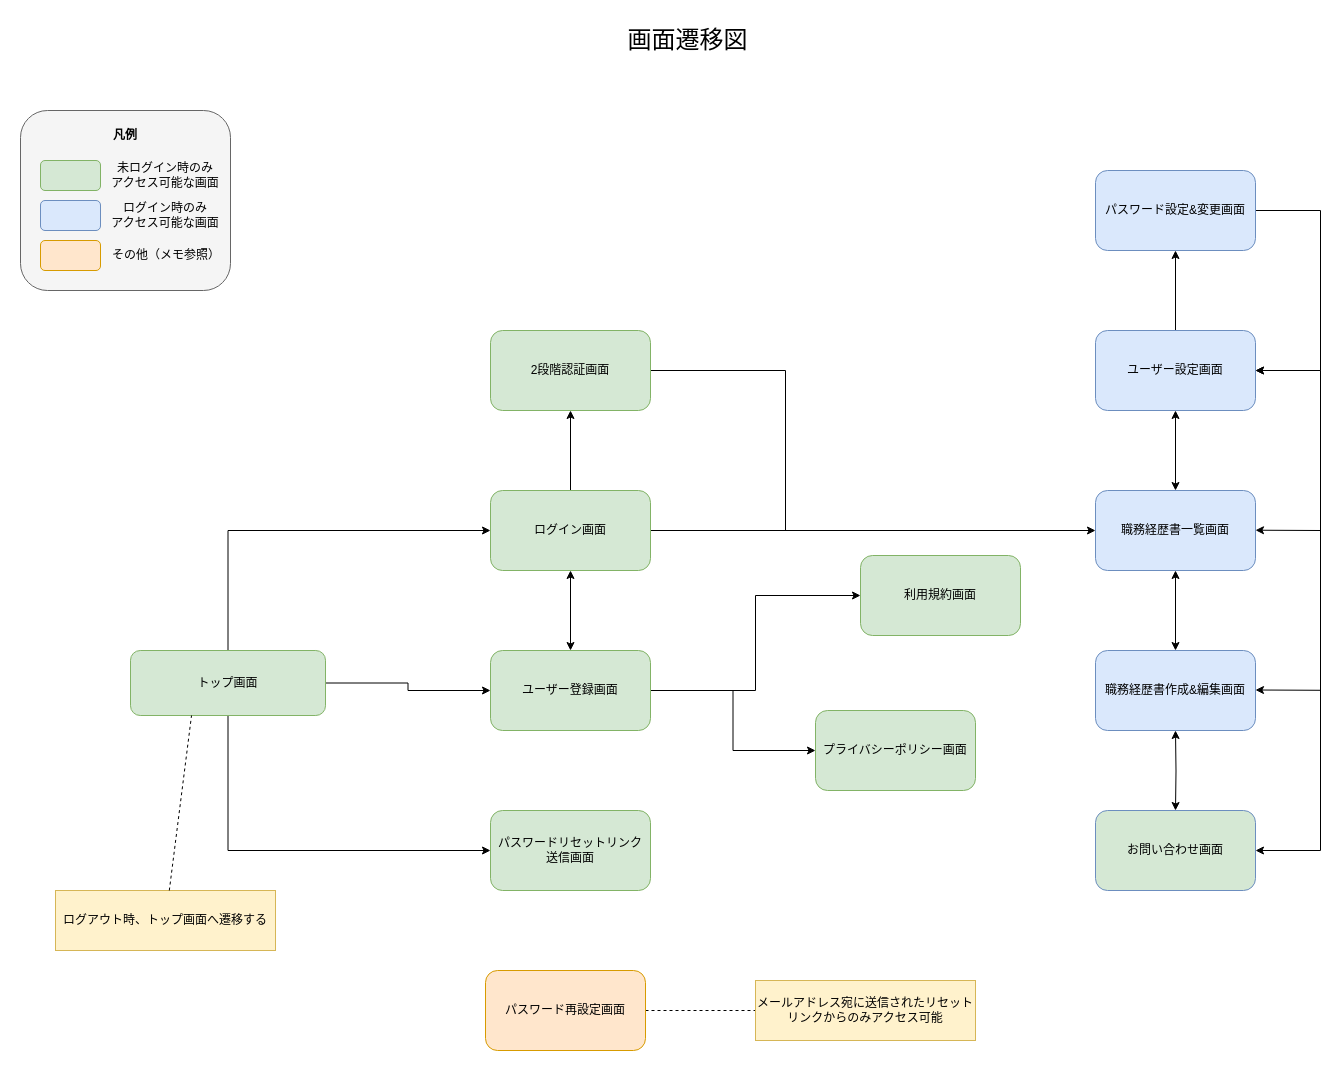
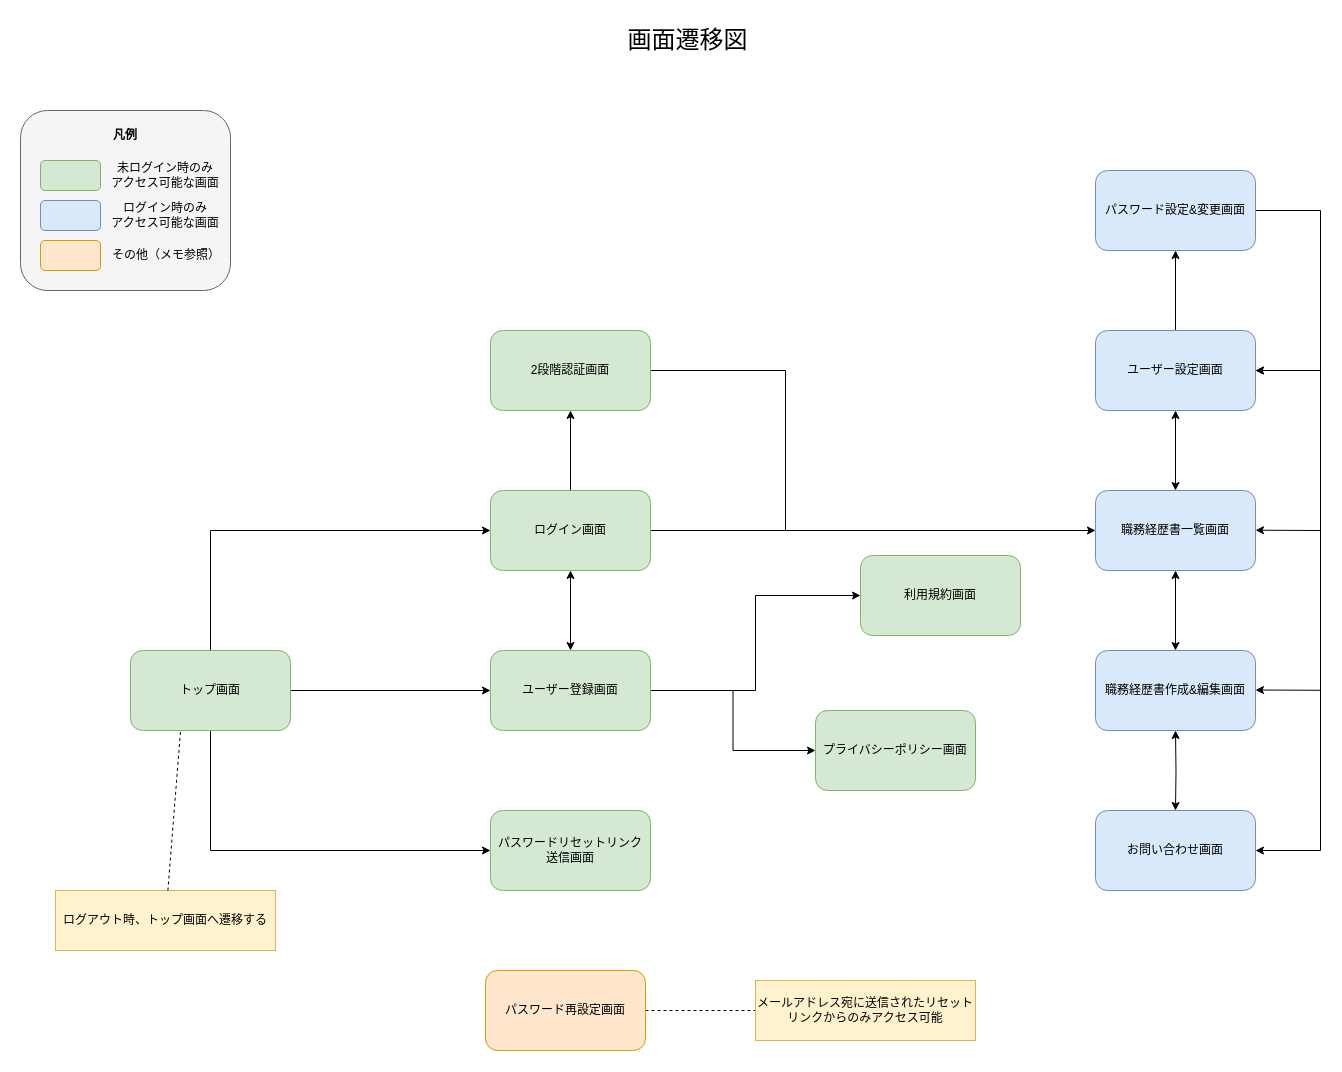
- <mxCell id="16" value="トップ画面" style="rounded=1;whiteSpace=wrap;html=1;aspect=fixed;fillColor=#d5e8d4;strokeColor=#82b366;" parent="12" vertex="1"><mxGeometry x="75" y="480" width="195" height="65" as="geometry" /></mxCell>
+ <mxCell id="16" value="トップ画面" style="rounded=1;whiteSpace=wrap;html=1;aspect=fixed;fillColor=#d5e8d4;strokeColor=#82b366;" parent="12" vertex="1"><mxGeometry x="75" y="480" width="160" height="80" as="geometry" /></mxCell>
- <mxCell id="39" value="お問い合わせ画面" style="rounded=1;whiteSpace=wrap;html=1;aspect=fixed;fillColor=#d5e8d4;strokeColor=#6c8ebf;" parent="12" vertex="1"><mxGeometry x="1040" y="640" width="160" height="80" as="geometry" /></mxCell>
+ <mxCell id="39" value="お問い合わせ画面" style="rounded=1;whiteSpace=wrap;html=1;aspect=fixed;fillColor=#dae8fc;strokeColor=#6c8ebf;" parent="12" vertex="1"><mxGeometry x="1040" y="640" width="160" height="80" as="geometry" /></mxCell>
